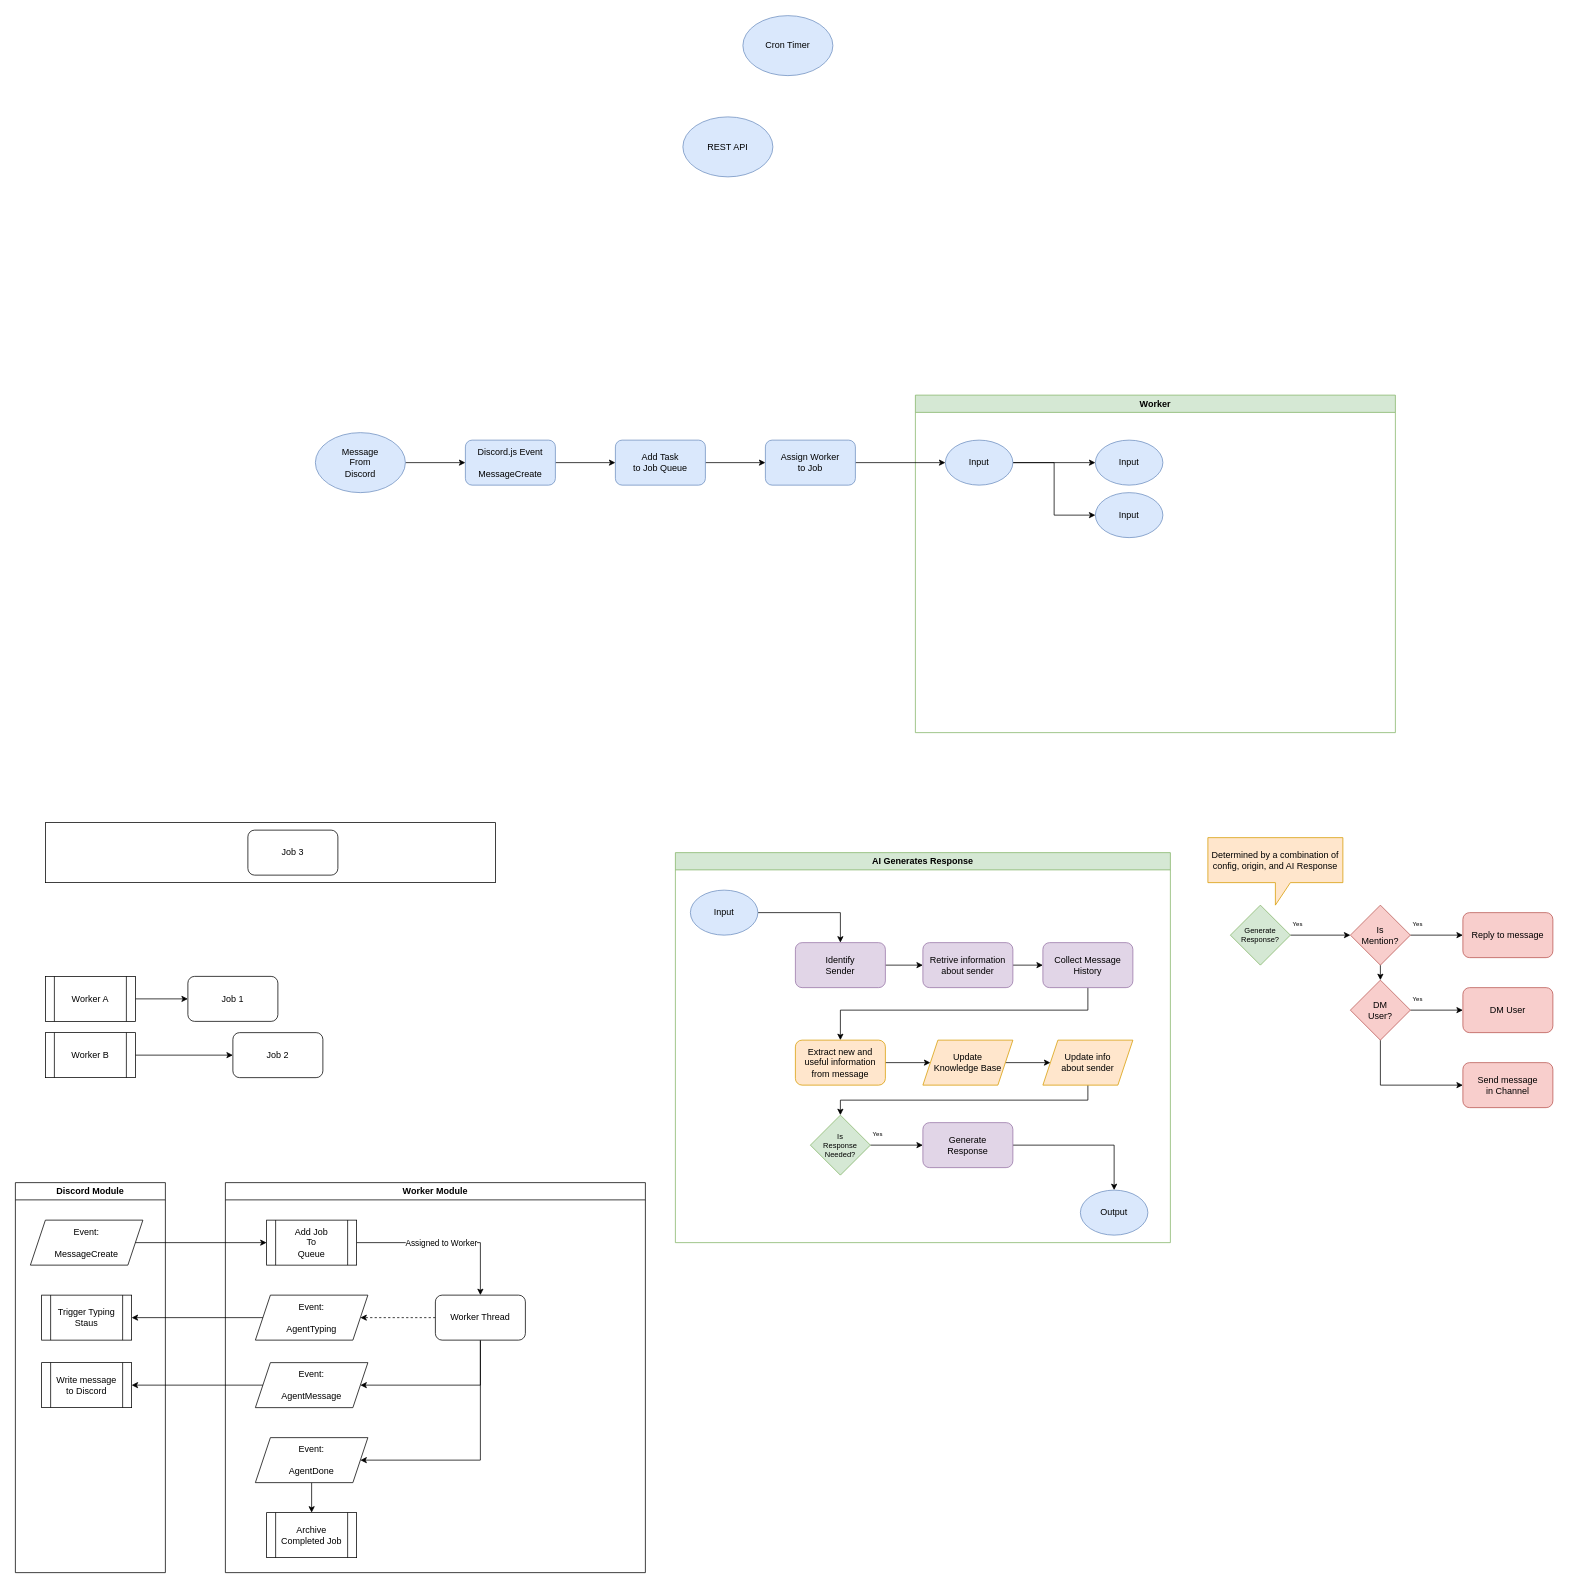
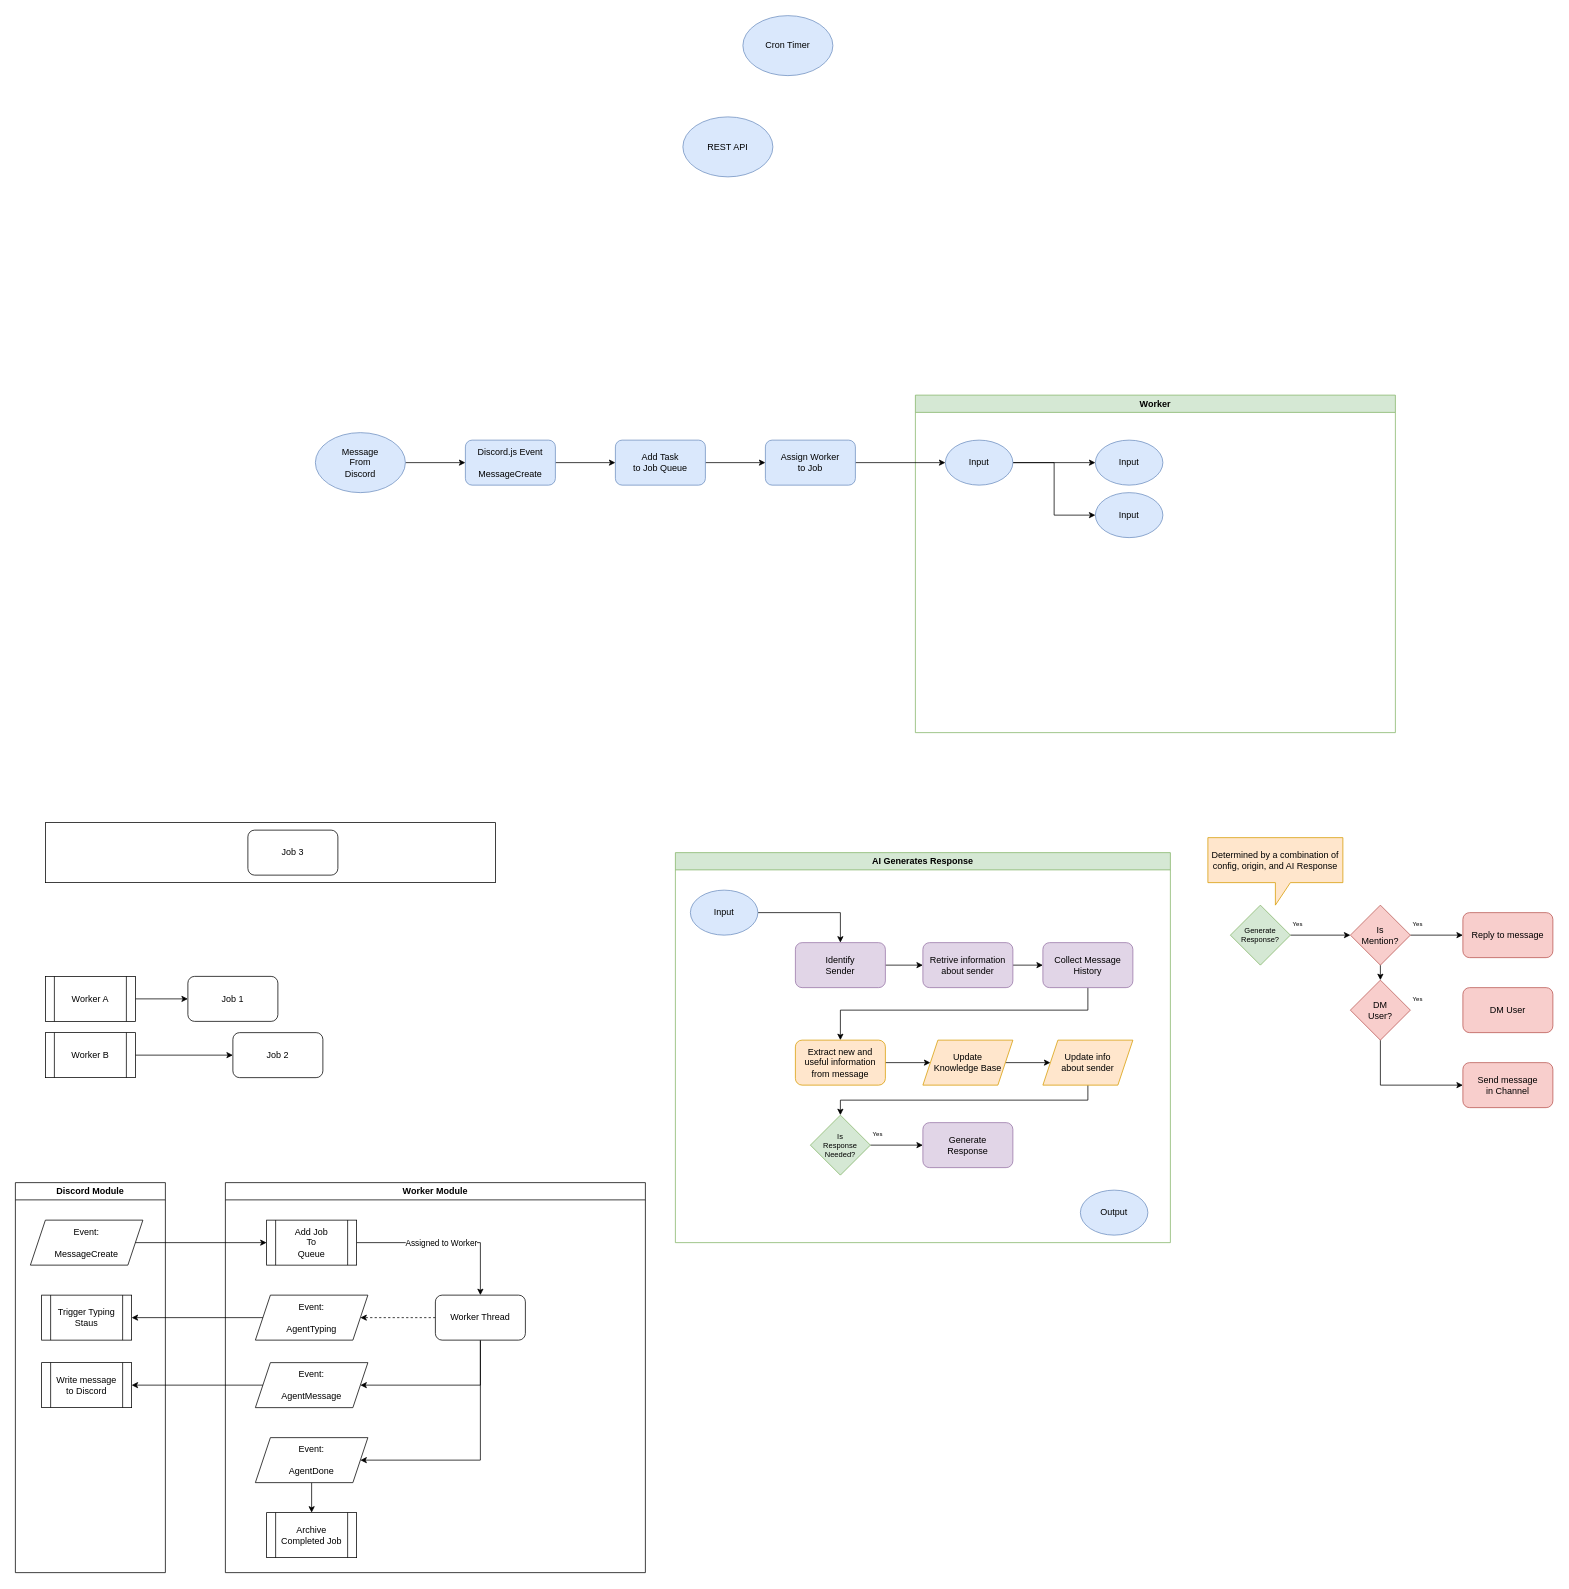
- <mxCell id="11" style="edgeStyle=orthogonalEdgeStyle;rounded=0;orthogonalLoop=1;jettySize=auto;html=1;exitX=1;exitY=0.5;exitDx=0;exitDy=0;" parent="1" source="13" target="10" edge="1"><mxGeometry relative="1" as="geometry" /></mxCell>
- <mxCell id="37" style="edgeStyle=orthogonalEdgeStyle;rounded=0;orthogonalLoop=1;jettySize=auto;html=1;exitX=1;exitY=0.5;exitDx=0;exitDy=0;entryX=0.5;entryY=0;entryDx=0;entryDy=0;" parent="20" source="38" target="39" edge="1"><mxGeometry relative="1" as="geometry" /></mxCell>
